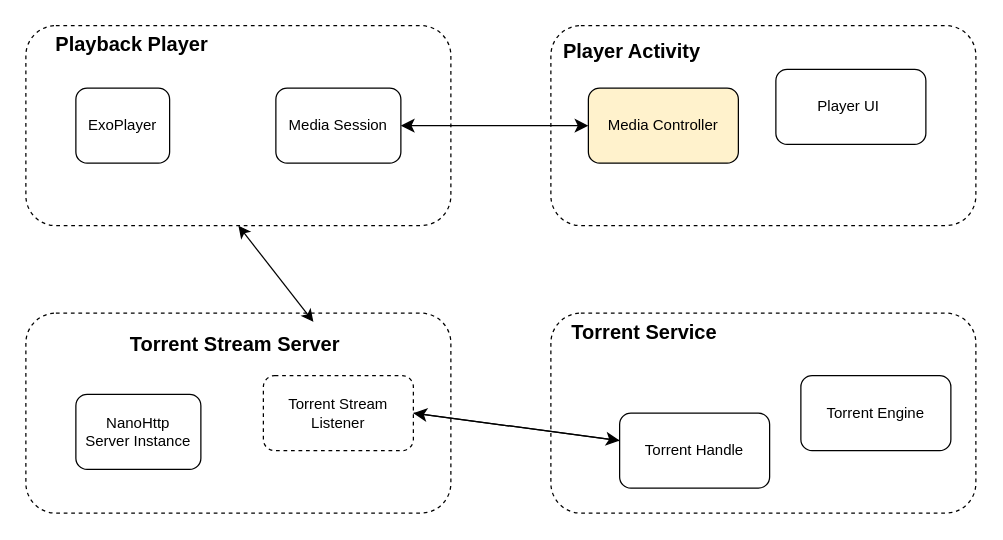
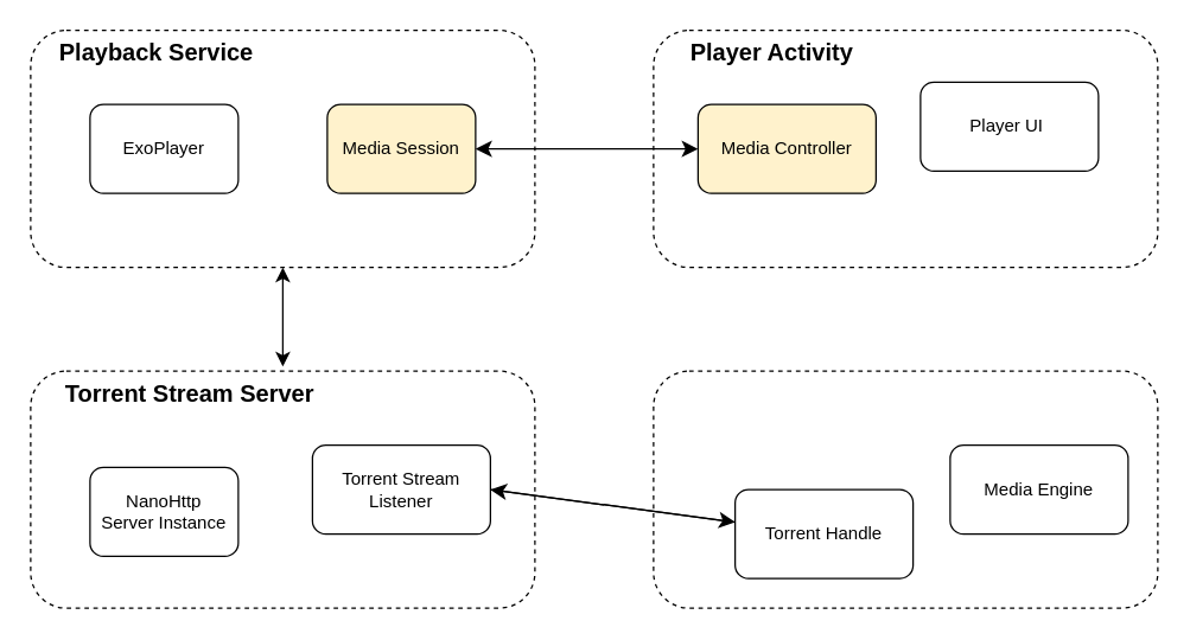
- <mxCell id="5" value="Playback Player" style="text;html=1;align=center;verticalAlign=middle;whiteSpace=wrap;rounded=0;fontSize=16;fontStyle=1" vertex="1" parent="1"><mxGeometry x="30" y="20" width="150" height="30" as="geometry" /></mxCell>
+ <mxCell id="5" value="Playback Service" style="text;html=1;align=center;verticalAlign=middle;whiteSpace=wrap;rounded=0;fontSize=16;fontStyle=1" vertex="1" parent="1"><mxGeometry x="30" y="20" width="150" height="30" as="geometry" /></mxCell>
- <mxCell id="9" value="Player Activity" style="text;html=1;align=center;verticalAlign=middle;whiteSpace=wrap;rounded=0;fontSize=16;fontStyle=1" vertex="1" parent="1"><mxGeometry x="445" y="25" width="120" height="30" as="geometry" /></mxCell>
+ <mxCell id="9" value="Player Activity" style="text;html=1;align=center;verticalAlign=middle;whiteSpace=wrap;rounded=0;fontSize=16;fontStyle=1" vertex="1" parent="1"><mxGeometry x="460" y="20" width="120" height="30" as="geometry" /></mxCell>
- <mxCell id="2" value="ExoPlayer" style="rounded=1;whiteSpace=wrap;html=1;" vertex="1" parent="1"><mxGeometry x="60" y="70" width="75" height="60" as="geometry" /></mxCell>
+ <mxCell id="2" value="ExoPlayer" style="rounded=1;whiteSpace=wrap;html=1;" vertex="1" parent="1"><mxGeometry x="60" y="70" width="100" height="60" as="geometry" /></mxCell>
- <mxCell id="3" value="Media Session" style="rounded=1;whiteSpace=wrap;html=1;" vertex="1" parent="1"><mxGeometry x="220" y="70" width="100" height="60" as="geometry" /></mxCell>
+ <mxCell id="3" value="Media Session" style="rounded=1;whiteSpace=wrap;html=1;fillColor=#fff2cc;" vertex="1" parent="1"><mxGeometry x="220" y="70" width="100" height="60" as="geometry" /></mxCell>
- <mxCell id="12" value="Torrent Service" style="text;html=1;align=center;verticalAlign=middle;whiteSpace=wrap;rounded=0;fontSize=16;fontStyle=1" vertex="1" parent="1"><mxGeometry x="440" y="250" width="150" height="30" as="geometry" /></mxCell>
- <mxCell id="14" value="Torrent Stream Server" style="text;html=1;align=center;verticalAlign=middle;whiteSpace=wrap;rounded=0;fontSize=16;fontStyle=1" vertex="1" parent="1"><mxGeometry x="95" y="260" width="185" height="30" as="geometry" /></mxCell>
+ <mxCell id="14" value="Torrent Stream Server" style="text;html=1;align=center;verticalAlign=middle;whiteSpace=wrap;rounded=0;fontSize=16;fontStyle=1" vertex="1" parent="1"><mxGeometry x="35" y="250" width="185" height="30" as="geometry" /></mxCell>
- <mxCell id="18" value="Torrent Stream Listener" style="rounded=1;whiteSpace=wrap;html=1;dashed=1;" vertex="1" parent="1"><mxGeometry x="210" y="300" width="120" height="60" as="geometry" /></mxCell>
+ <mxCell id="18" value="Torrent Stream Listener" style="rounded=1;whiteSpace=wrap;html=1;" vertex="1" parent="1"><mxGeometry x="210" y="300" width="120" height="60" as="geometry" /></mxCell>
- <mxCell id="19" value="Torrent Engine" style="rounded=1;whiteSpace=wrap;html=1;" vertex="1" parent="1"><mxGeometry x="640" y="300" width="120" height="60" as="geometry" /></mxCell>
+ <mxCell id="19" value="Media Engine" style="rounded=1;whiteSpace=wrap;html=1;" vertex="1" parent="1"><mxGeometry x="640" y="300" width="120" height="60" as="geometry" /></mxCell>
